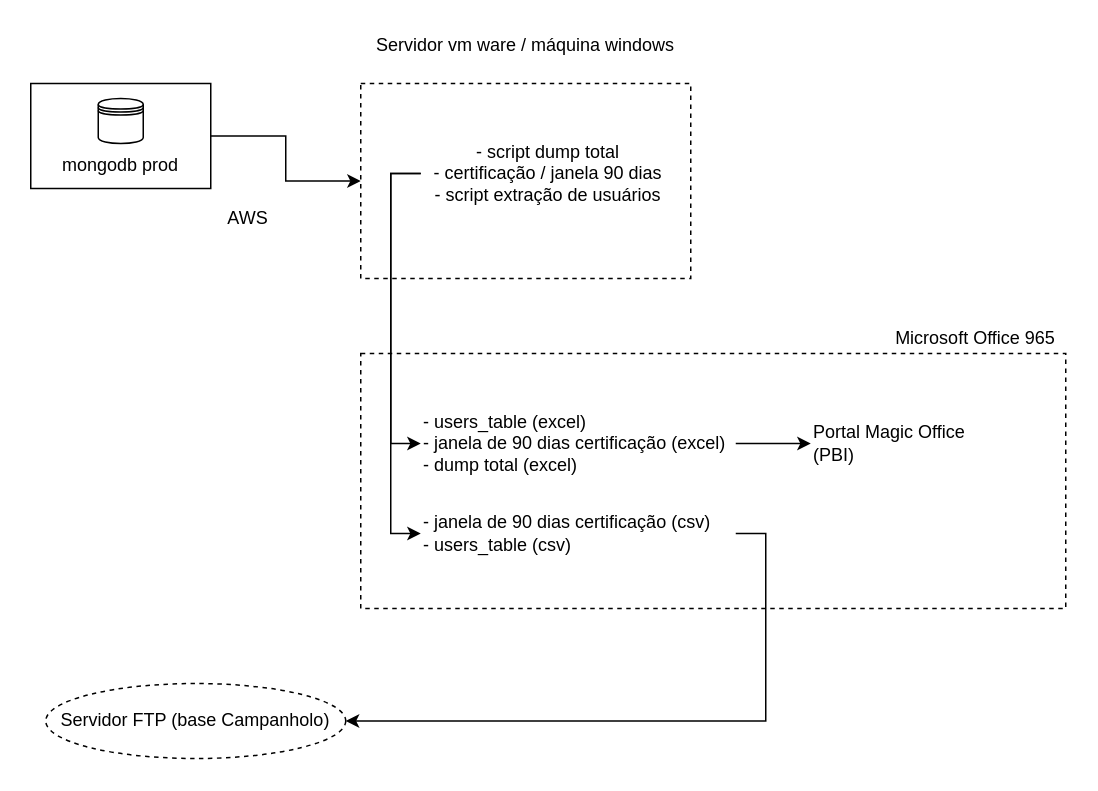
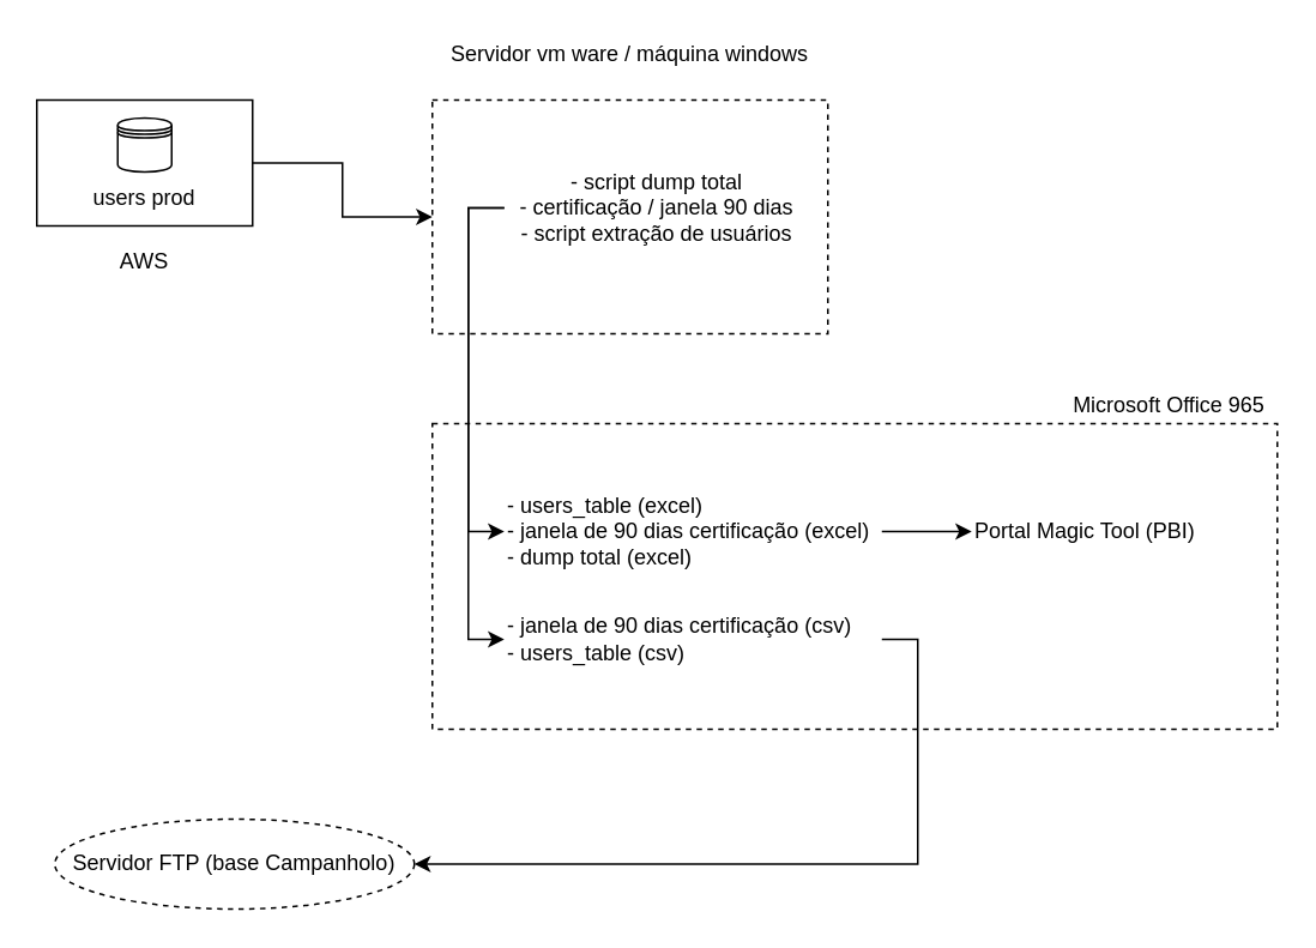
- <mxCell id="7" value="mongodb prod" style="text;html=1;strokeColor=none;fillColor=none;align=center;verticalAlign=middle;whiteSpace=wrap;rounded=0;" vertex="1" parent="1"><mxGeometry x="40" y="95" width="80" height="30" as="geometry" /></mxCell>
+ <mxCell id="7" value="users prod" style="text;html=1;strokeColor=none;fillColor=none;align=center;verticalAlign=middle;whiteSpace=wrap;rounded=0;" vertex="1" parent="1"><mxGeometry x="40" y="95" width="80" height="30" as="geometry" /></mxCell>
- <mxCell id="5" value="AWS" style="text;html=1;strokeColor=none;fillColor=none;align=center;verticalAlign=middle;whiteSpace=wrap;rounded=0;" vertex="1" parent="1"><mxGeometry x="135" y="135" width="60" height="20" as="geometry" /></mxCell>
+ <mxCell id="5" value="AWS" style="text;html=1;strokeColor=none;fillColor=none;align=center;verticalAlign=middle;whiteSpace=wrap;rounded=0;" vertex="1" parent="1"><mxGeometry x="50" y="135" width="60" height="20" as="geometry" /></mxCell>
- <mxCell id="17" value="Portal Magic Office (PBI)" style="text;html=1;strokeColor=none;fillColor=none;align=left;verticalAlign=middle;whiteSpace=wrap;rounded=0;" vertex="1" parent="1"><mxGeometry x="540" y="265" width="130" height="60" as="geometry" /></mxCell>
+ <mxCell id="17" value="Portal Magic Tool (PBI)" style="text;html=1;strokeColor=none;fillColor=none;align=left;verticalAlign=middle;whiteSpace=wrap;rounded=0;" vertex="1" parent="1"><mxGeometry x="540" y="265" width="130" height="60" as="geometry" /></mxCell>
